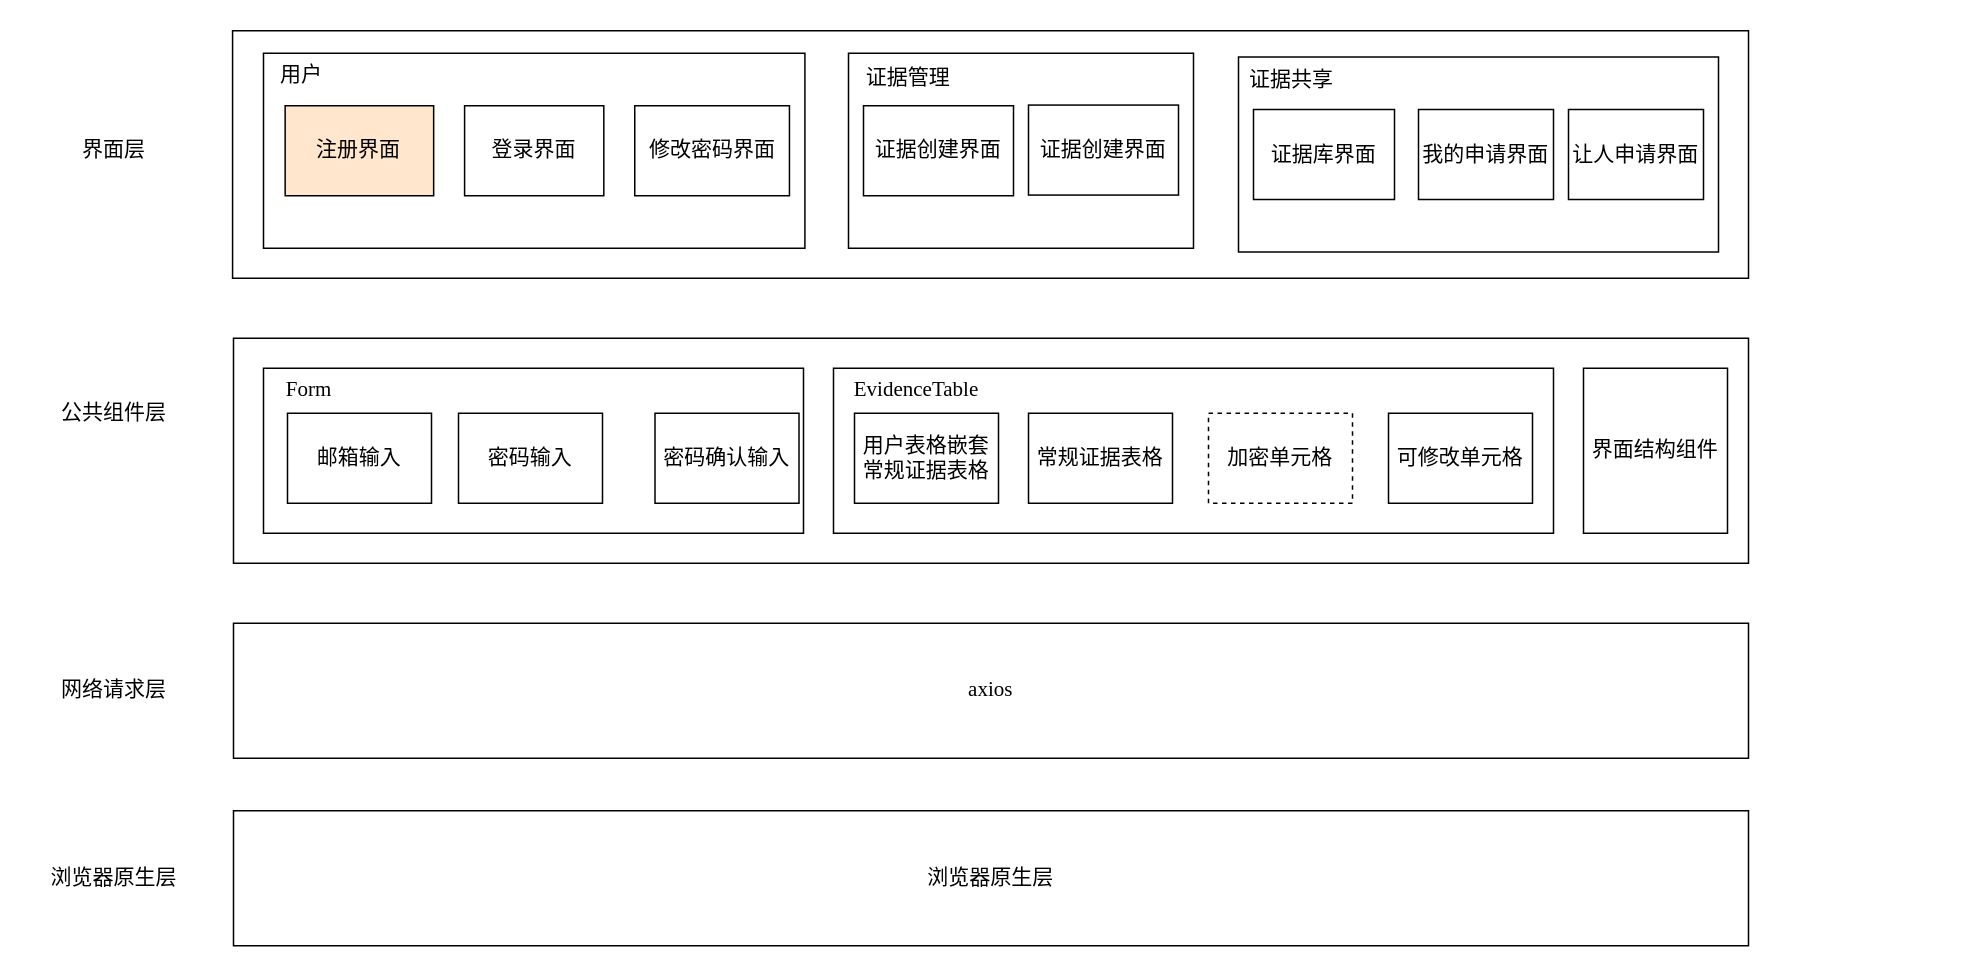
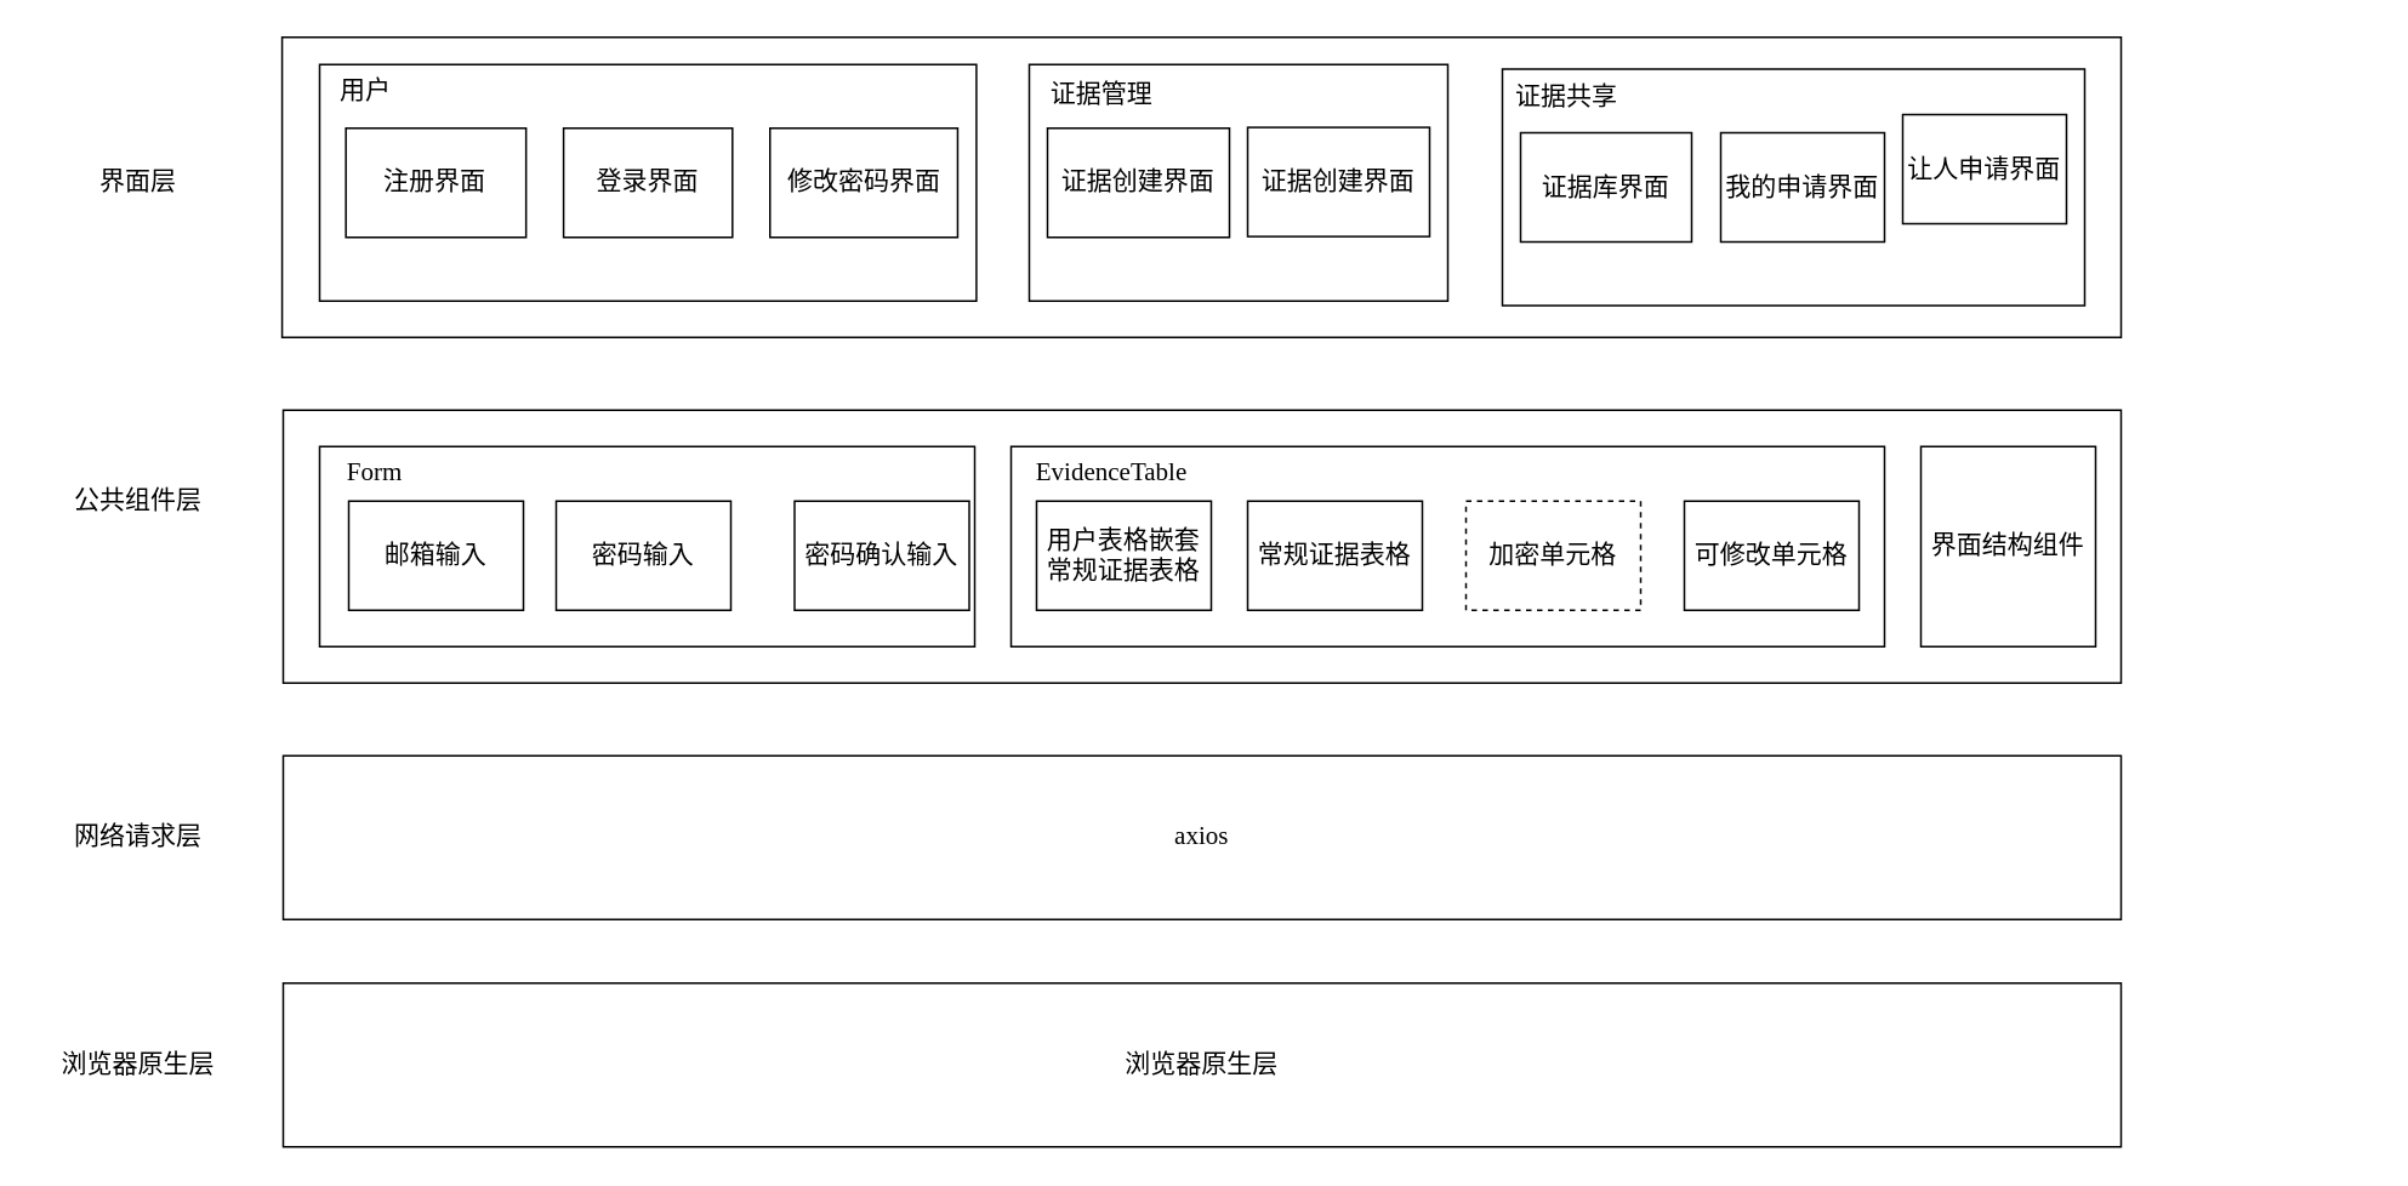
- <mxCell id="7" value="注册界面" style="whiteSpace=wrap;html=1;fontSize=14;fontFamily=宋体;fillColor=#ffe6cc;" vertex="1" parent="3"><mxGeometry x="14.438" y="35" width="99" height="60" as="geometry" /></mxCell>
+ <mxCell id="7" value="注册界面" style="whiteSpace=wrap;html=1;fontSize=14;fontFamily=宋体;" vertex="1" parent="3"><mxGeometry x="14.438" y="35" width="99" height="60" as="geometry" /></mxCell>
- <mxCell id="15" value="让人申请界面" style="whiteSpace=wrap;html=1;fontSize=14;fontFamily=宋体;" vertex="1" parent="10"><mxGeometry x="220" y="35" width="90" height="60" as="geometry" /></mxCell>
+ <mxCell id="15" value="让人申请界面" style="whiteSpace=wrap;html=1;fontSize=14;fontFamily=宋体;" vertex="1" parent="10"><mxGeometry x="220" y="25" width="90" height="60" as="geometry" /></mxCell>
